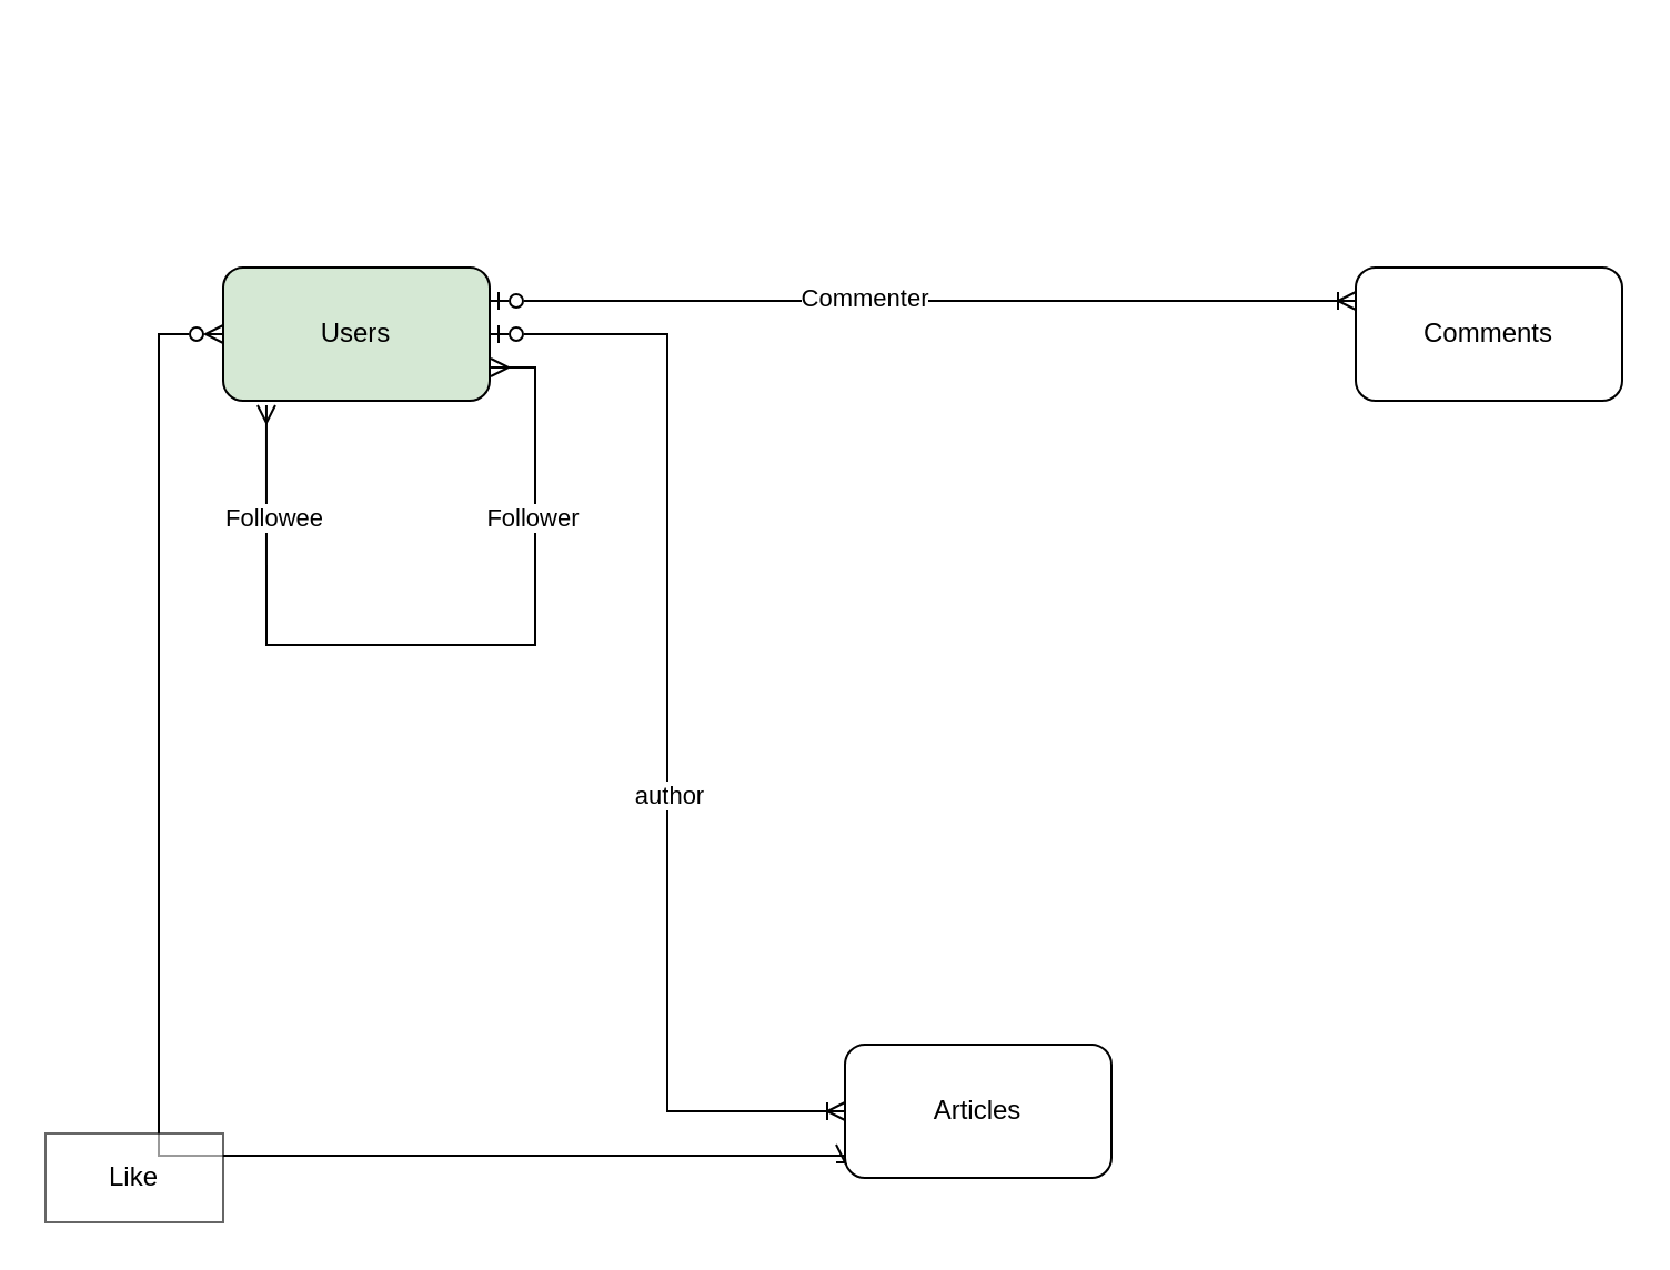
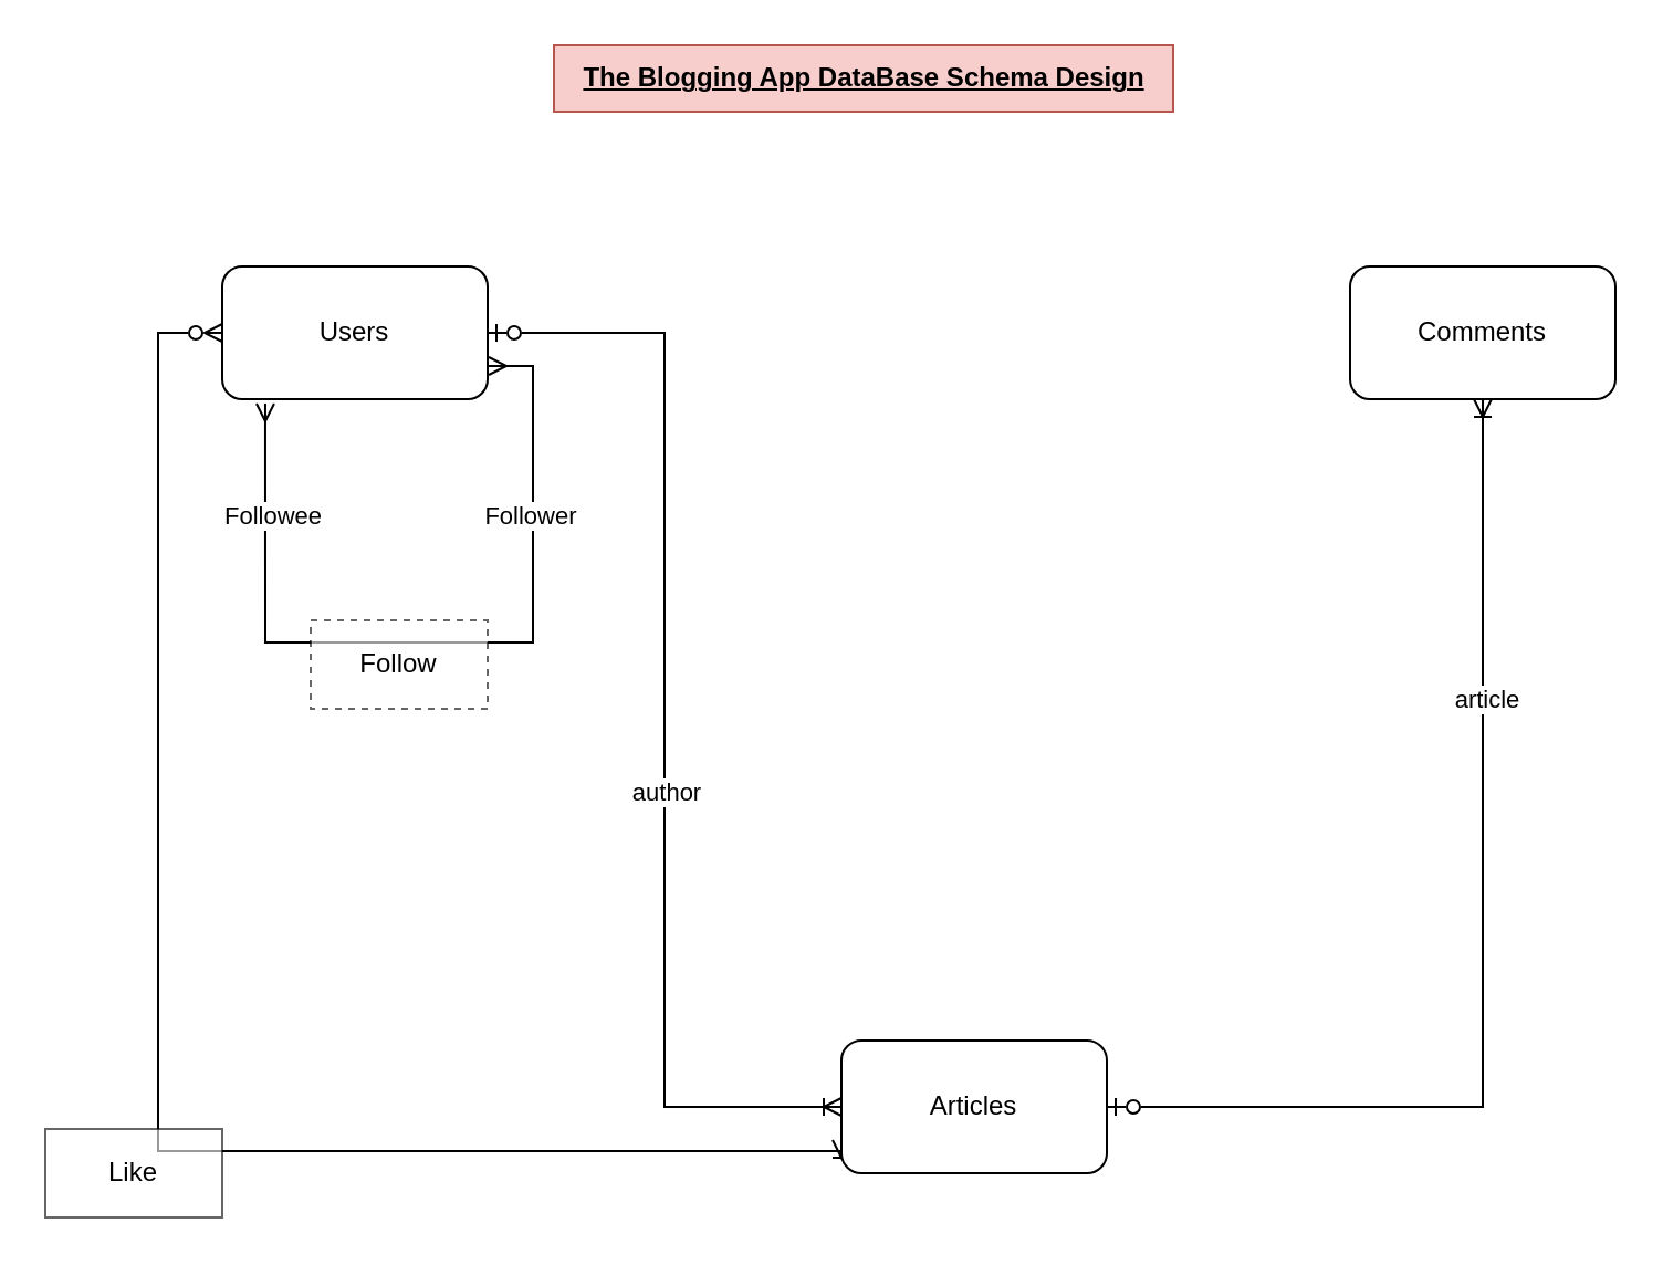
+ <mxCell id="17" value="The Blogging App DataBase Schema Design" style="text;html=1;align=center;verticalAlign=middle;resizable=0;points=[];autosize=1;strokeColor=#b85450;fillColor=#f8cecc;rounded=0;fontStyle=5" vertex="1" parent="1"><mxGeometry x="250" y="20" width="280" height="30" as="geometry" /></mxCell>
- <mxCell id="2" style="edgeStyle=orthogonalEdgeStyle;rounded=0;orthogonalLoop=1;jettySize=auto;html=1;exitX=1;exitY=0.25;exitDx=0;exitDy=0;entryX=0;entryY=0.25;entryDx=0;entryDy=0;endArrow=ERoneToMany;endFill=0;startArrow=ERzeroToOne;startFill=0;" edge="1" parent="1" source="5" target="6"><mxGeometry relative="1" as="geometry" /></mxCell>
- <mxCell id="3" value="Commenter" style="edgeLabel;html=1;align=center;verticalAlign=middle;resizable=0;points=[];" vertex="1" connectable="0" parent="2"><mxGeometry x="-0.139" y="2" relative="1" as="geometry"><mxPoint as="offset" /></mxGeometry></mxCell>
- <mxCell id="5" value="Users" style="rounded=1;whiteSpace=wrap;html=1;fillColor=#d5e8d4;" vertex="1" parent="1"><mxGeometry x="100" y="120" width="120" height="60" as="geometry" /></mxCell>
+ <mxCell id="5" value="Users" style="rounded=1;whiteSpace=wrap;html=1;" vertex="1" parent="1"><mxGeometry x="100" y="120" width="120" height="60" as="geometry" /></mxCell>
+ <mxCell id="15" value="Follow" style="rounded=0;whiteSpace=wrap;html=1;dashed=1;opacity=60;" vertex="1" parent="1"><mxGeometry x="140" y="280" width="80" height="40" as="geometry" /></mxCell>
+ <mxCell id="10" style="edgeStyle=orthogonalEdgeStyle;rounded=0;orthogonalLoop=1;jettySize=auto;html=1;exitX=1;exitY=0.5;exitDx=0;exitDy=0;endArrow=ERoneToMany;endFill=0;startArrow=ERzeroToOne;startFill=0;" edge="1" parent="1" source="9" target="6"><mxGeometry relative="1" as="geometry" /></mxCell>
+ <mxCell id="11" value="article" style="edgeLabel;html=1;align=center;verticalAlign=middle;resizable=0;points=[];" vertex="1" connectable="0" parent="10"><mxGeometry x="0.448" y="-1" relative="1" as="geometry"><mxPoint as="offset" /></mxGeometry></mxCell>
